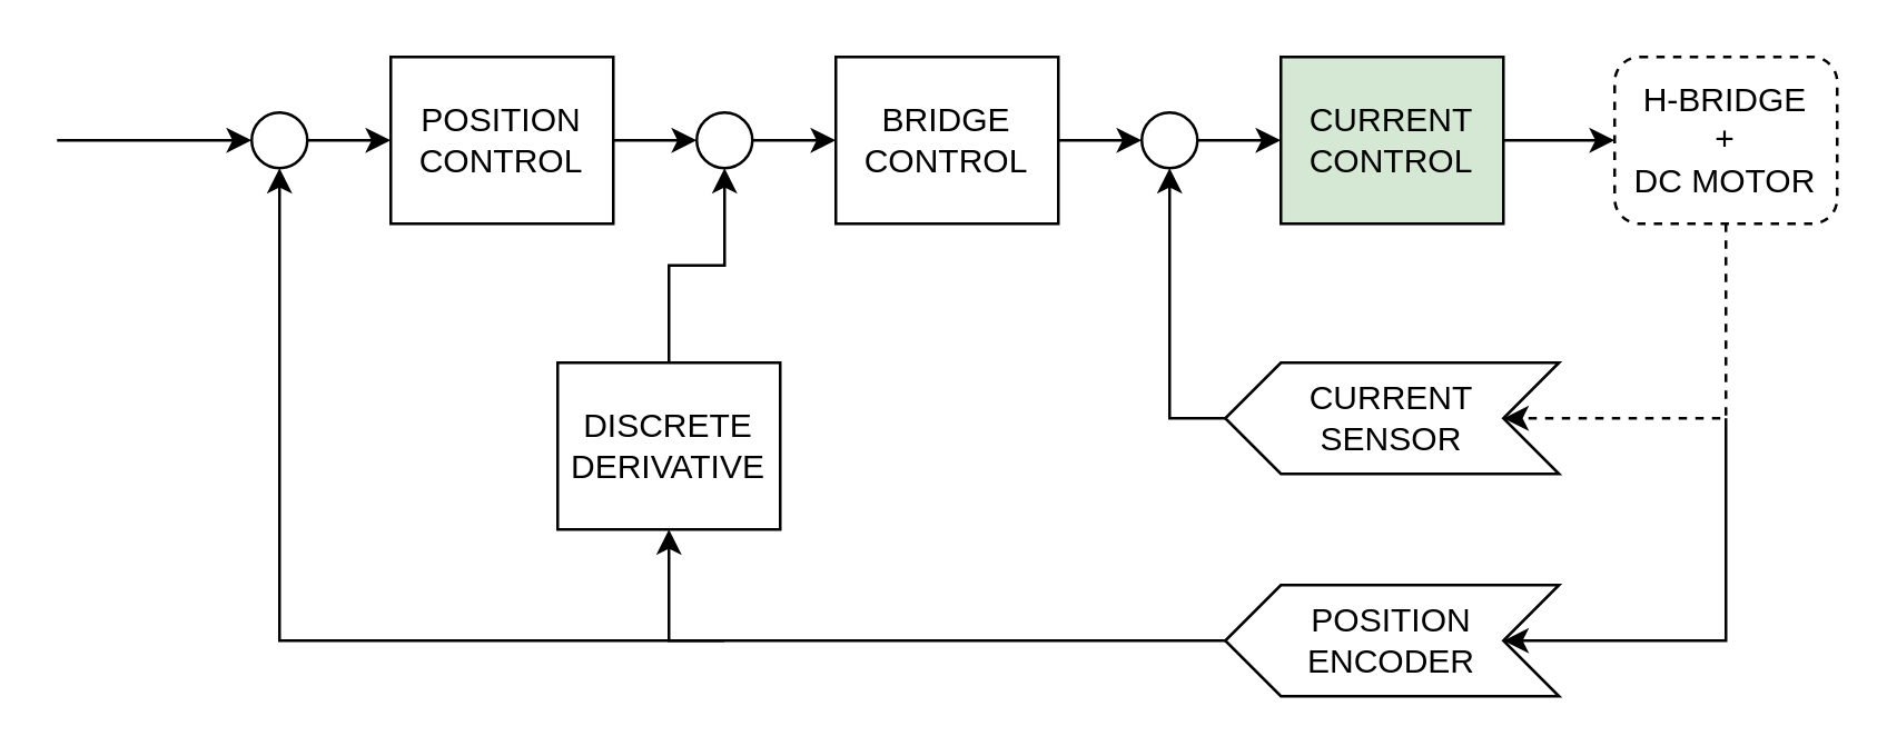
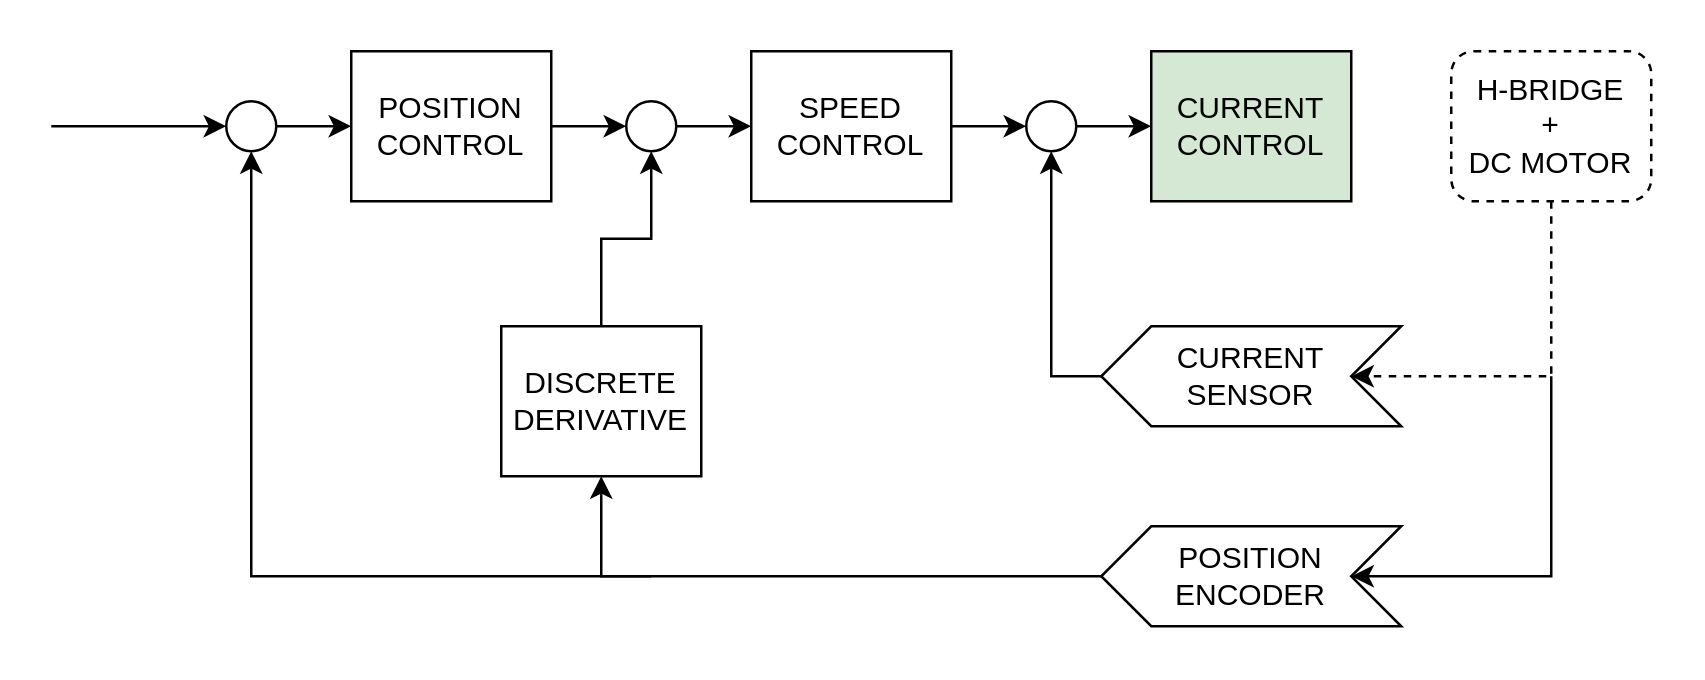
- <mxCell id="3" value="BRIDGE &lt;br&gt;CONTROL" style="rounded=0;whiteSpace=wrap;html=1;" parent="1" vertex="1"><mxGeometry x="300" y="20" width="80" height="60" as="geometry" /></mxCell>
+ <mxCell id="3" value="SPEED &lt;br&gt;CONTROL" style="rounded=0;whiteSpace=wrap;html=1;" parent="1" vertex="1"><mxGeometry x="300" y="20" width="80" height="60" as="geometry" /></mxCell>
- <mxCell id="4" style="edgeStyle=orthogonalEdgeStyle;rounded=0;orthogonalLoop=1;jettySize=auto;html=1;exitX=1;exitY=0.5;exitDx=0;exitDy=0;entryX=0;entryY=0.5;entryDx=0;entryDy=0;" parent="1" source="5" target="9" edge="1"><mxGeometry relative="1" as="geometry" /></mxCell>
